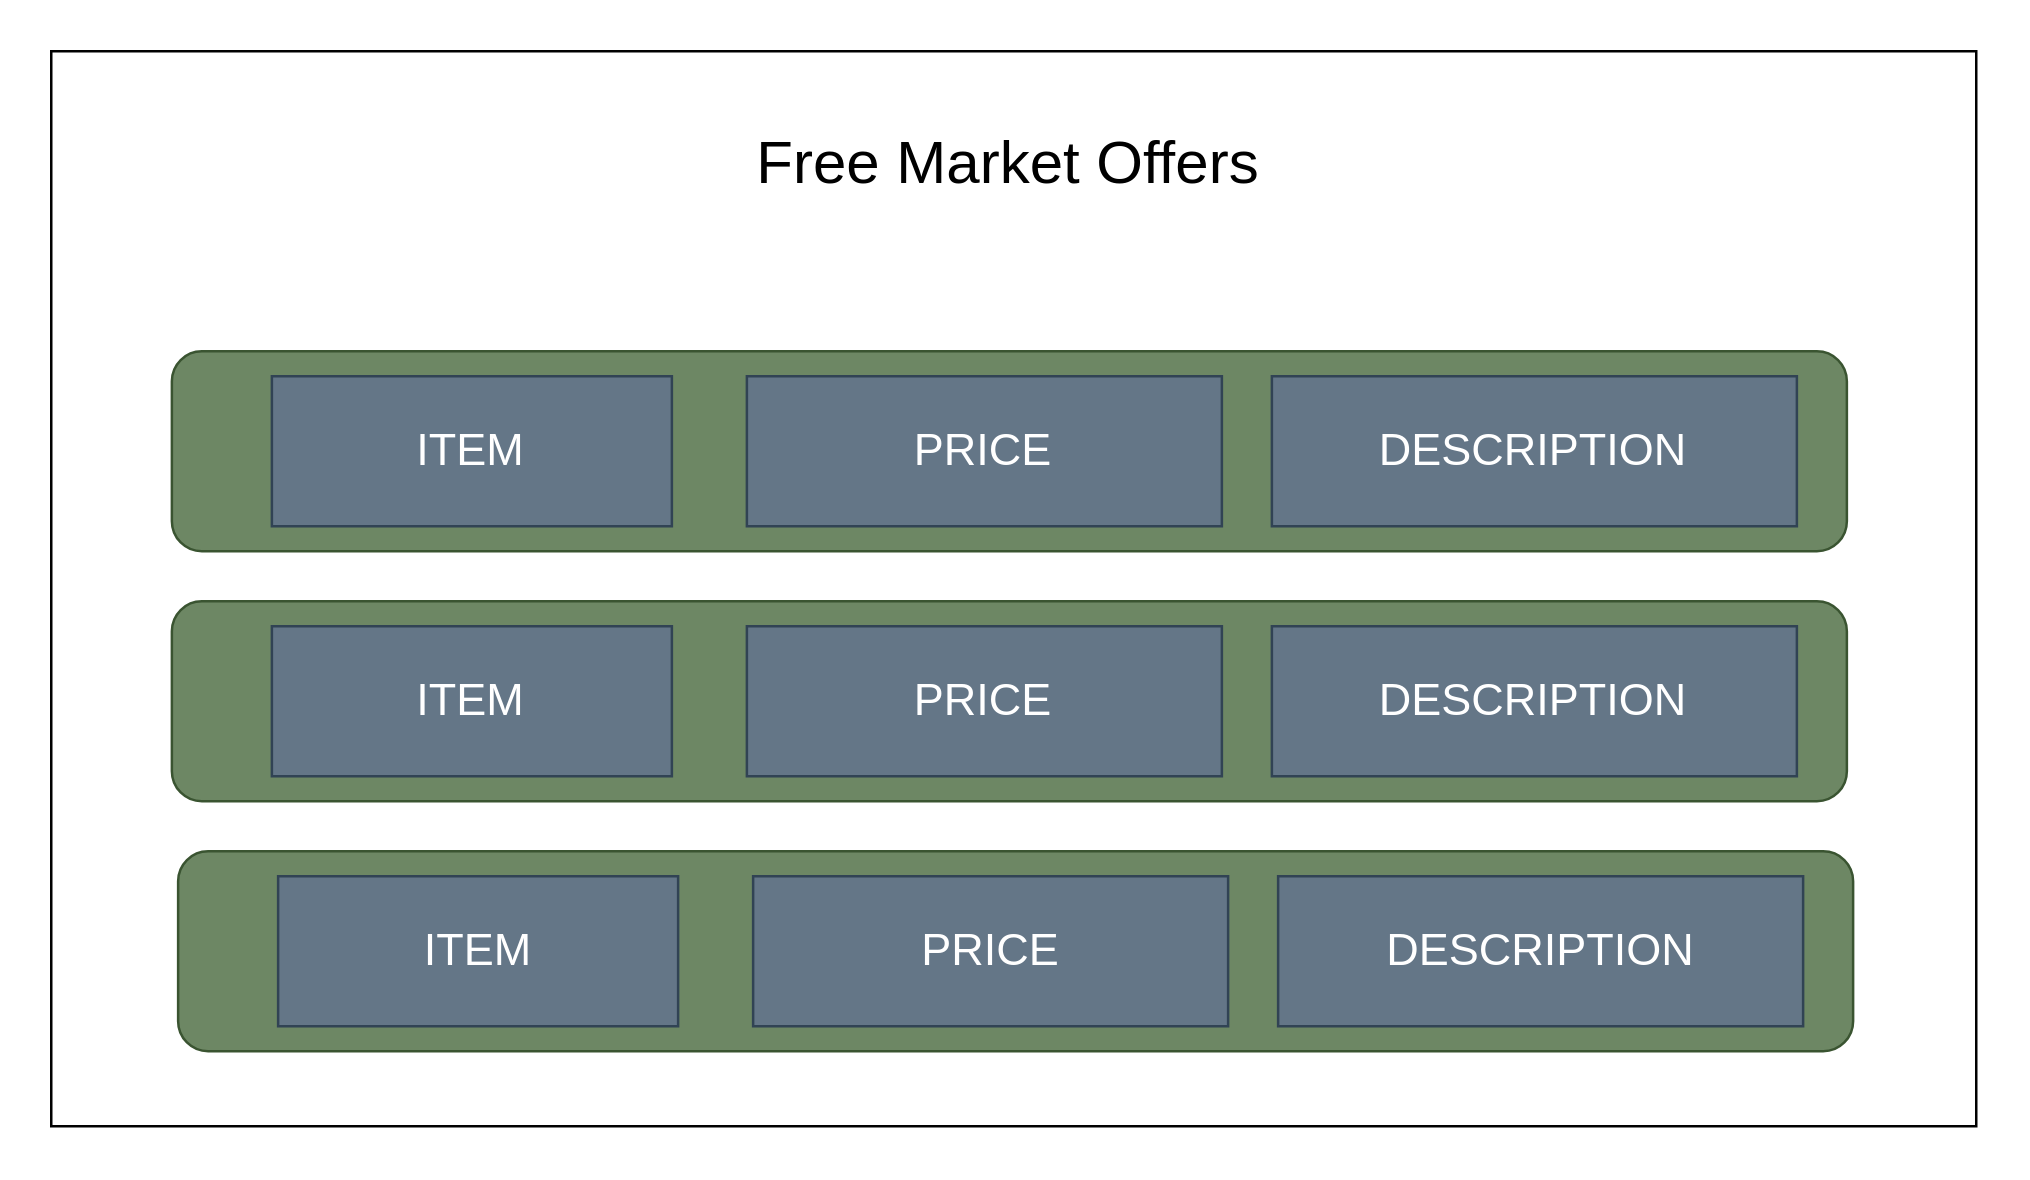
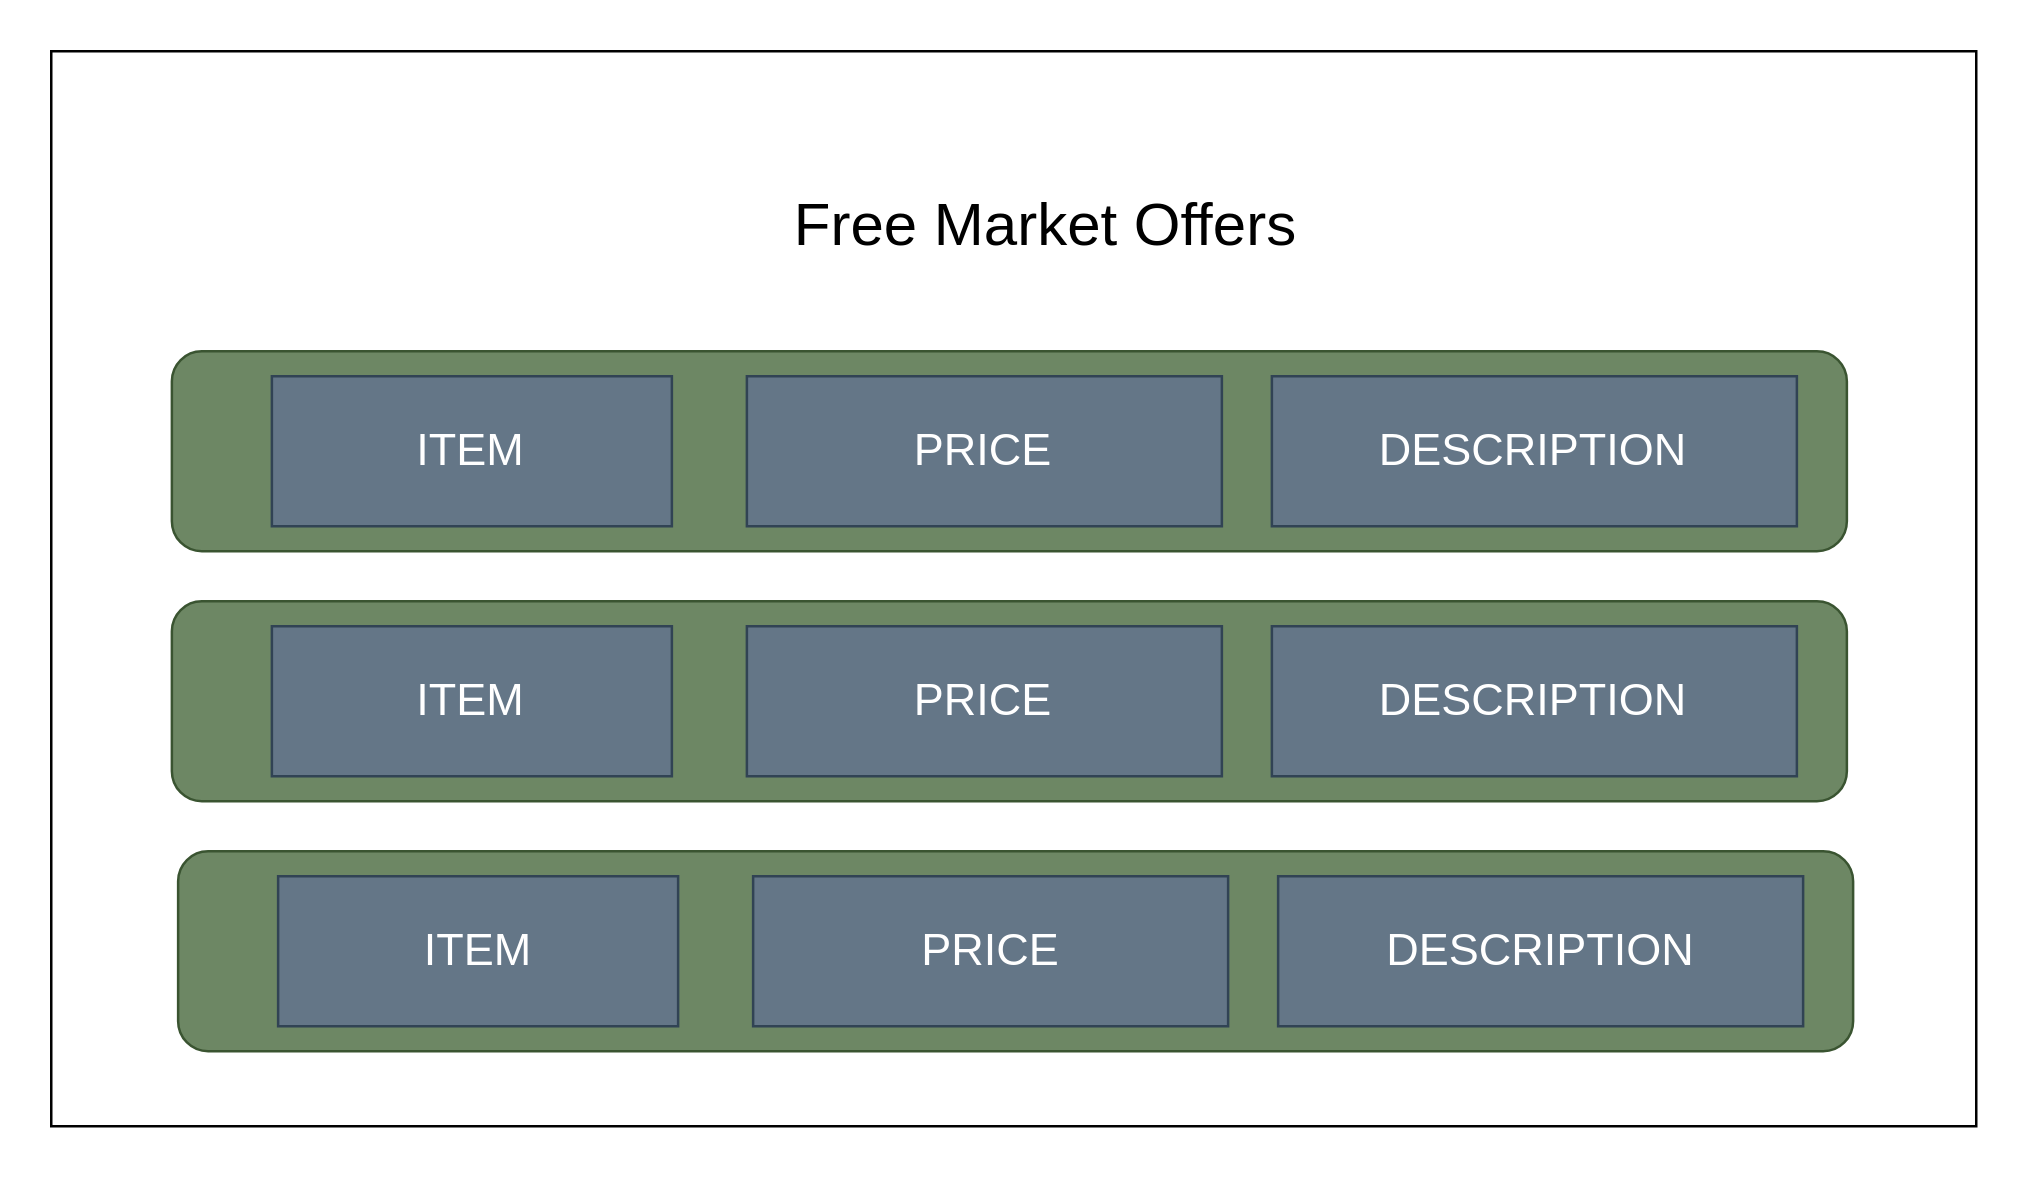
- <mxCell id="4" value="&lt;font style=&quot;font-size: 24px&quot;&gt;Free Market Offers&lt;/font&gt;" style="text;html=1;strokeColor=none;fillColor=none;align=center;verticalAlign=middle;whiteSpace=wrap;rounded=0;fontSize=18;" vertex="1" parent="2"><mxGeometry x="268.25" y="30" width="230" height="30" as="geometry" /></mxCell>
+ <mxCell id="4" value="&lt;font style=&quot;font-size: 24px&quot;&gt;Free Market Offers&lt;/font&gt;" style="text;html=1;strokeColor=none;fillColor=none;align=center;verticalAlign=middle;whiteSpace=wrap;rounded=0;fontSize=18;" vertex="1" parent="2"><mxGeometry x="283.25" y="55" width="230" height="30" as="geometry" /></mxCell>
